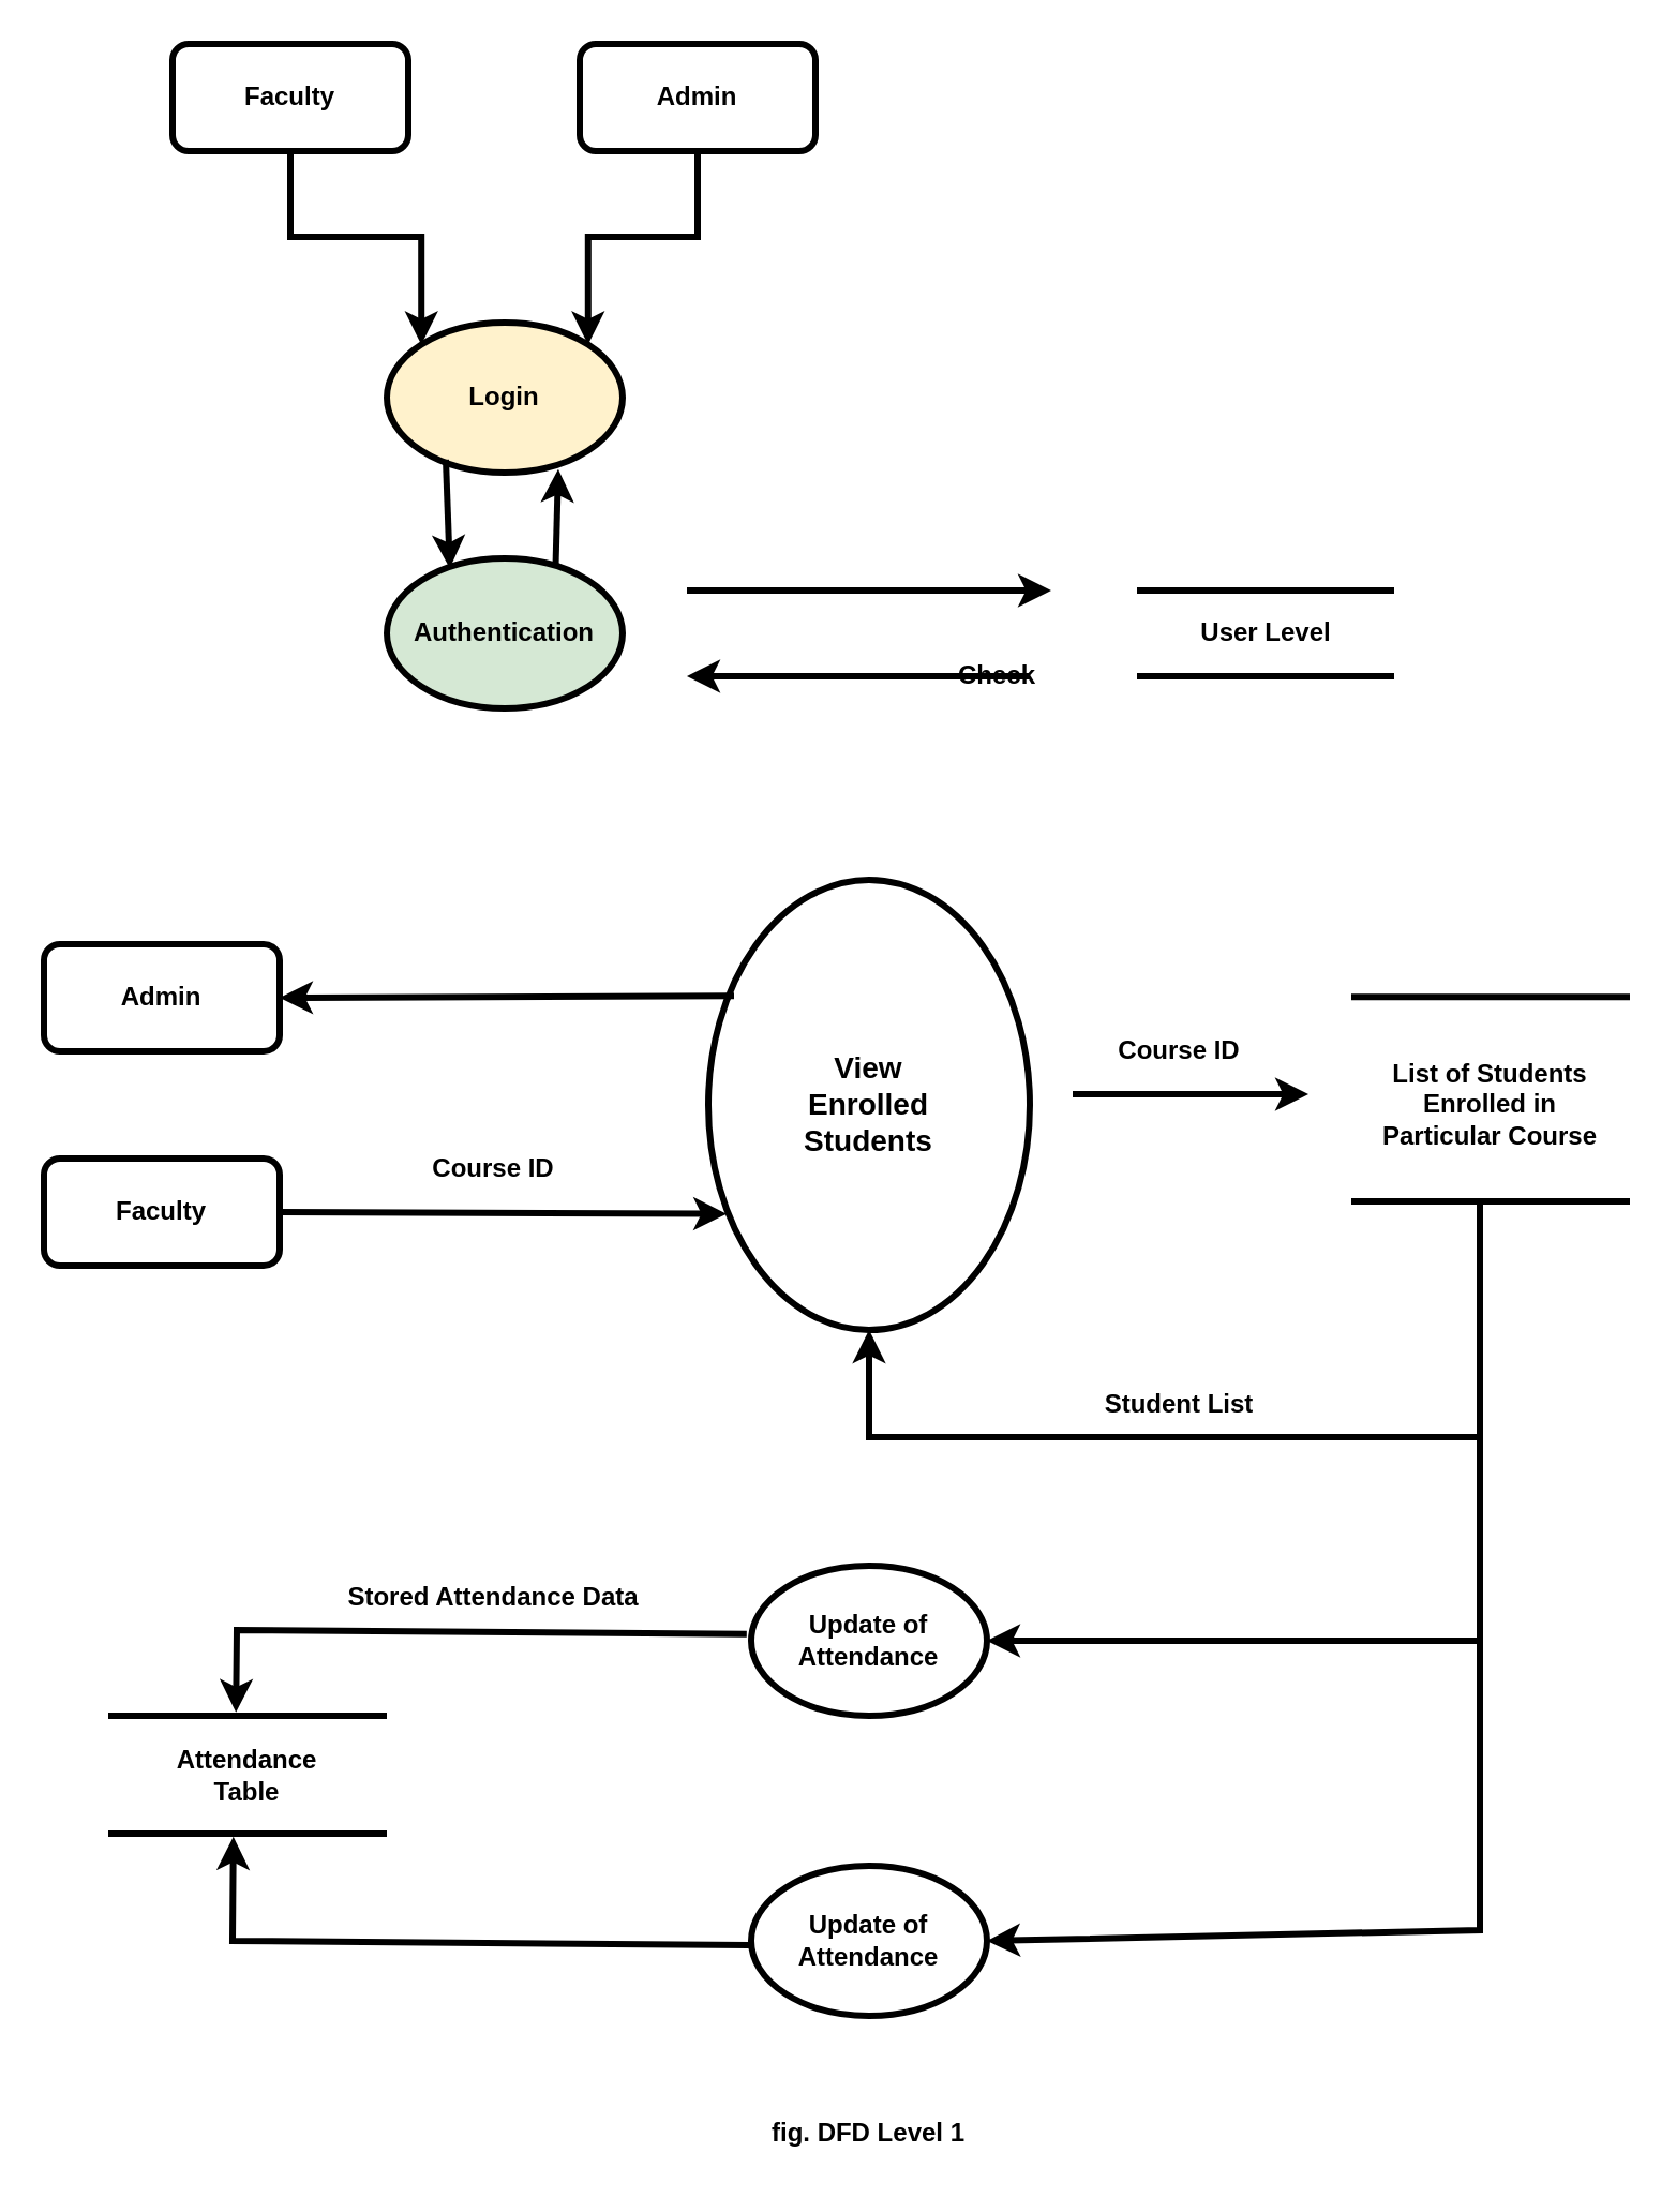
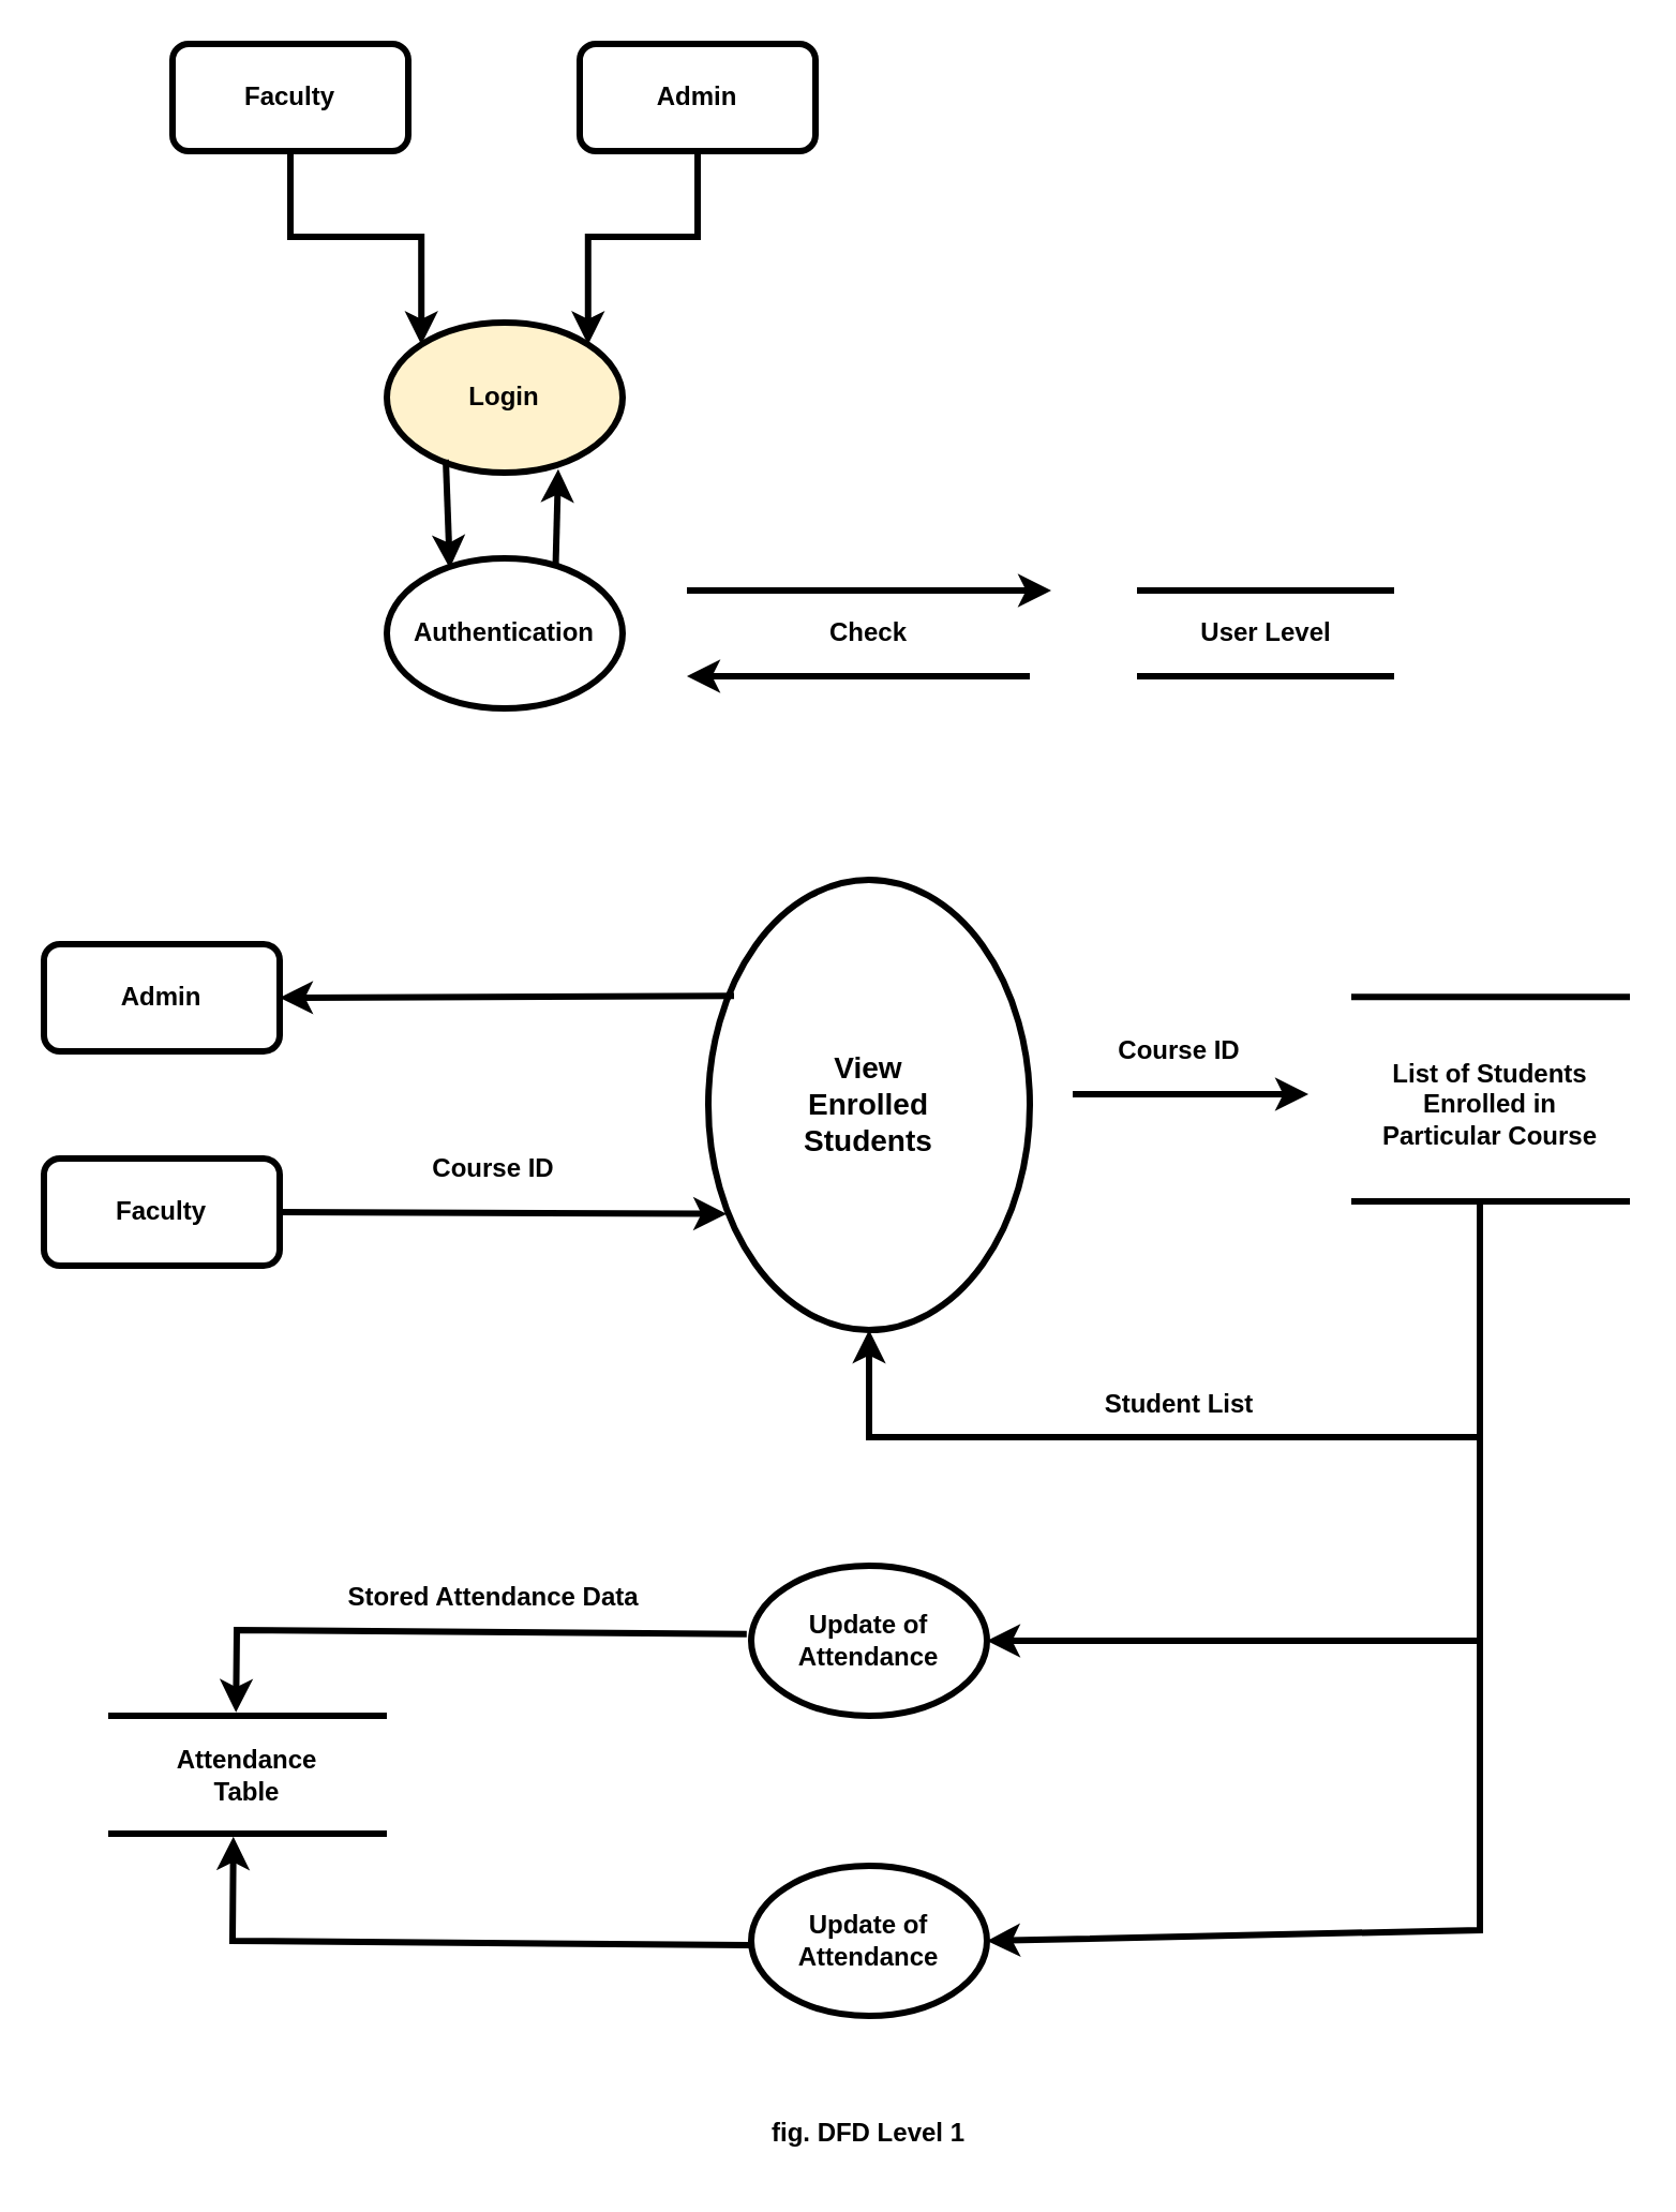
- <mxCell id="5" value="&lt;b&gt;Authentication&lt;/b&gt;" style="ellipse;whiteSpace=wrap;html=1;strokeWidth=3;fillColor=#d5e8d4;" vertex="1" parent="1"><mxGeometry x="180" y="260" width="110" height="70" as="geometry" /></mxCell>
+ <mxCell id="5" value="&lt;b&gt;Authentication&lt;/b&gt;" style="ellipse;whiteSpace=wrap;html=1;strokeWidth=3;" vertex="1" parent="1"><mxGeometry x="180" y="260" width="110" height="70" as="geometry" /></mxCell>
- <mxCell id="16" value="&lt;b&gt;Check&lt;/b&gt;" style="text;strokeColor=none;align=center;fillColor=none;html=1;verticalAlign=middle;whiteSpace=wrap;rounded=0;" vertex="1" parent="1"><mxGeometry x="435" y="300" width="60" height="30" as="geometry" /></mxCell>
+ <mxCell id="16" value="&lt;b&gt;Check&lt;/b&gt;" style="text;strokeColor=none;align=center;fillColor=none;html=1;verticalAlign=middle;whiteSpace=wrap;rounded=0;" vertex="1" parent="1"><mxGeometry x="375" y="280" width="60" height="30" as="geometry" /></mxCell>
